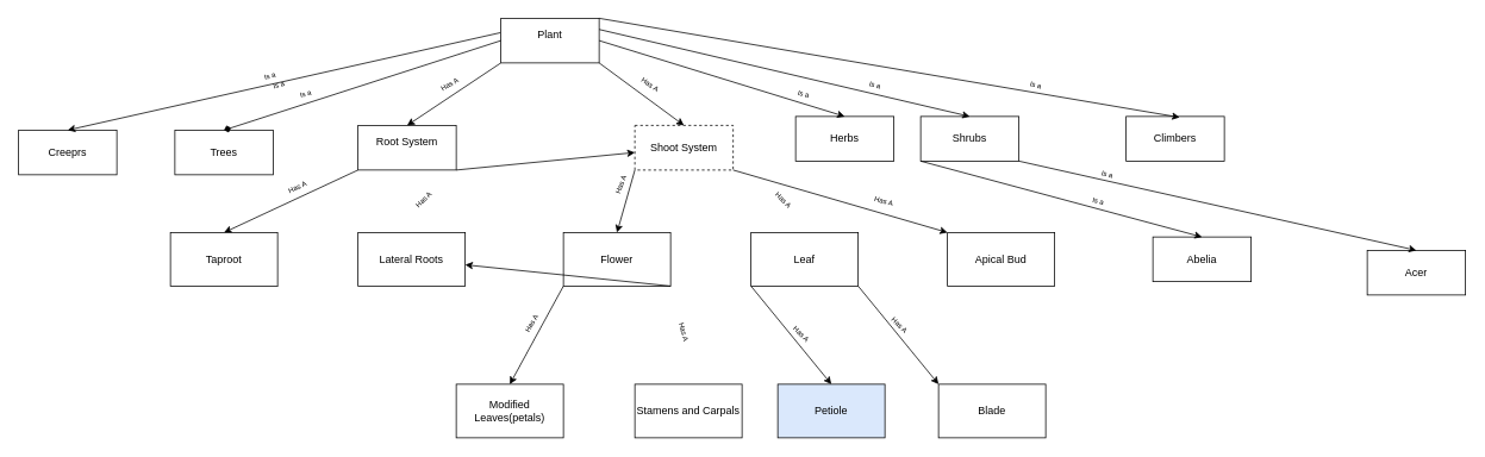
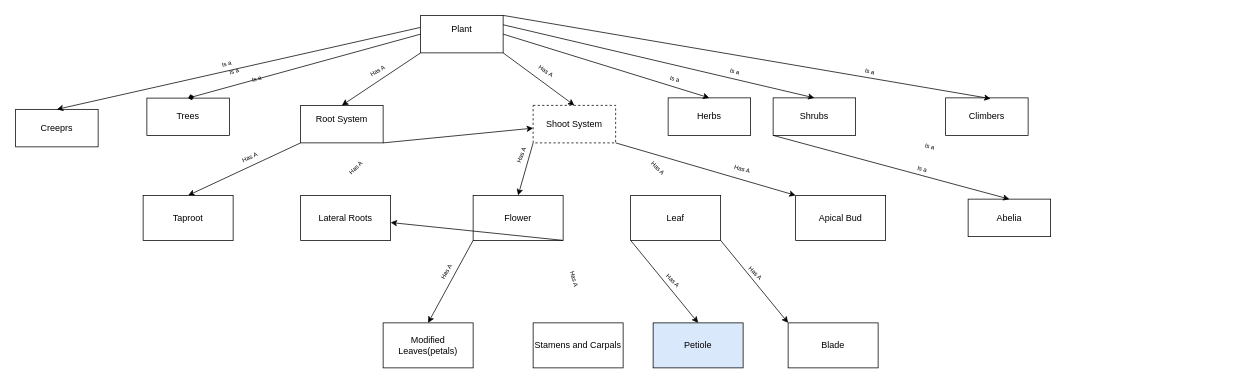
- <mxCell id="37" value="Trees" style="html=1;whiteSpace=wrap;" vertex="1" parent="1"><mxGeometry x="195" y="145.31" width="110" height="50" as="geometry" /></mxCell>
+ <mxCell id="37" value="Trees" style="html=1;whiteSpace=wrap;" vertex="1" parent="1"><mxGeometry x="195" y="130.31" width="110" height="50" as="geometry" /></mxCell>
- <mxCell id="44" value="" style="endArrow=classic;html=1;rounded=0;exitX=1;exitY=1;exitDx=0;exitDy=0;entryX=0.5;entryY=0;entryDx=0;entryDy=0;" edge="1" parent="1" source="38" target="42"><mxGeometry width="50" height="50" relative="1" as="geometry"><mxPoint x="1300" y="220" as="sourcePoint" /><mxPoint x="1255" y="320" as="targetPoint" /></mxGeometry></mxCell>
- <mxCell id="42" value="Acer" style="html=1;whiteSpace=wrap;" vertex="1" parent="1"><mxGeometry x="1530" y="280" width="110" height="50" as="geometry" /></mxCell>
